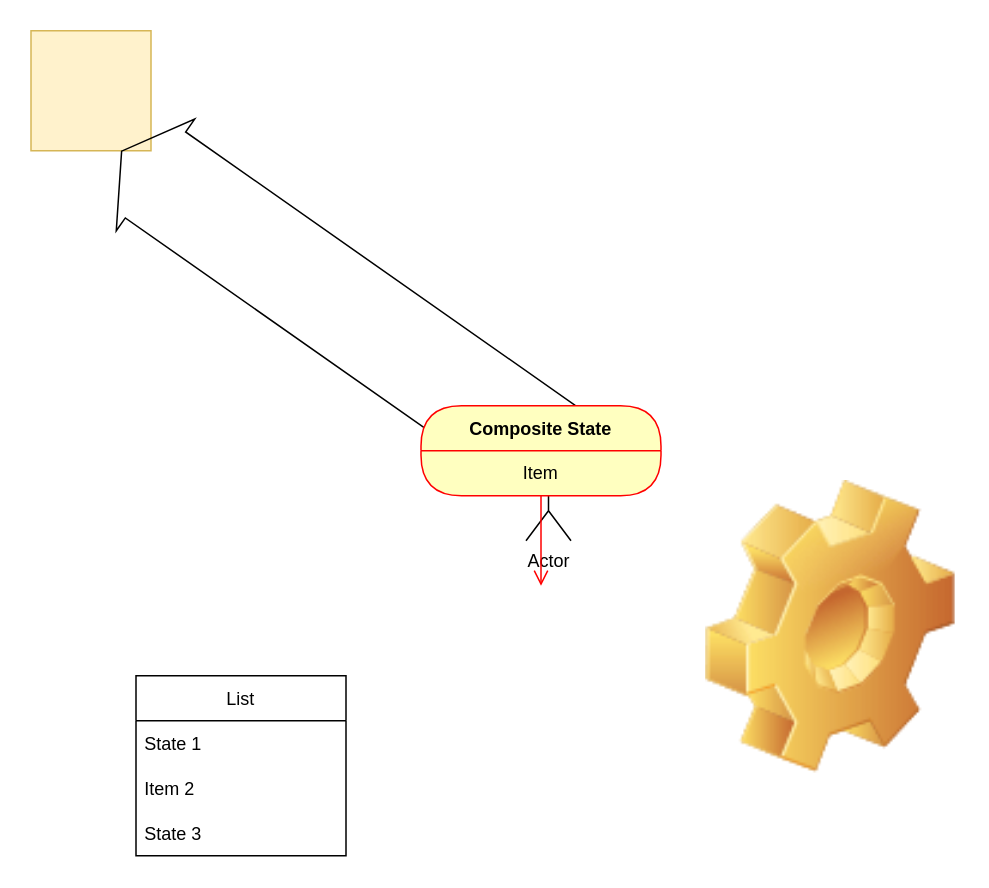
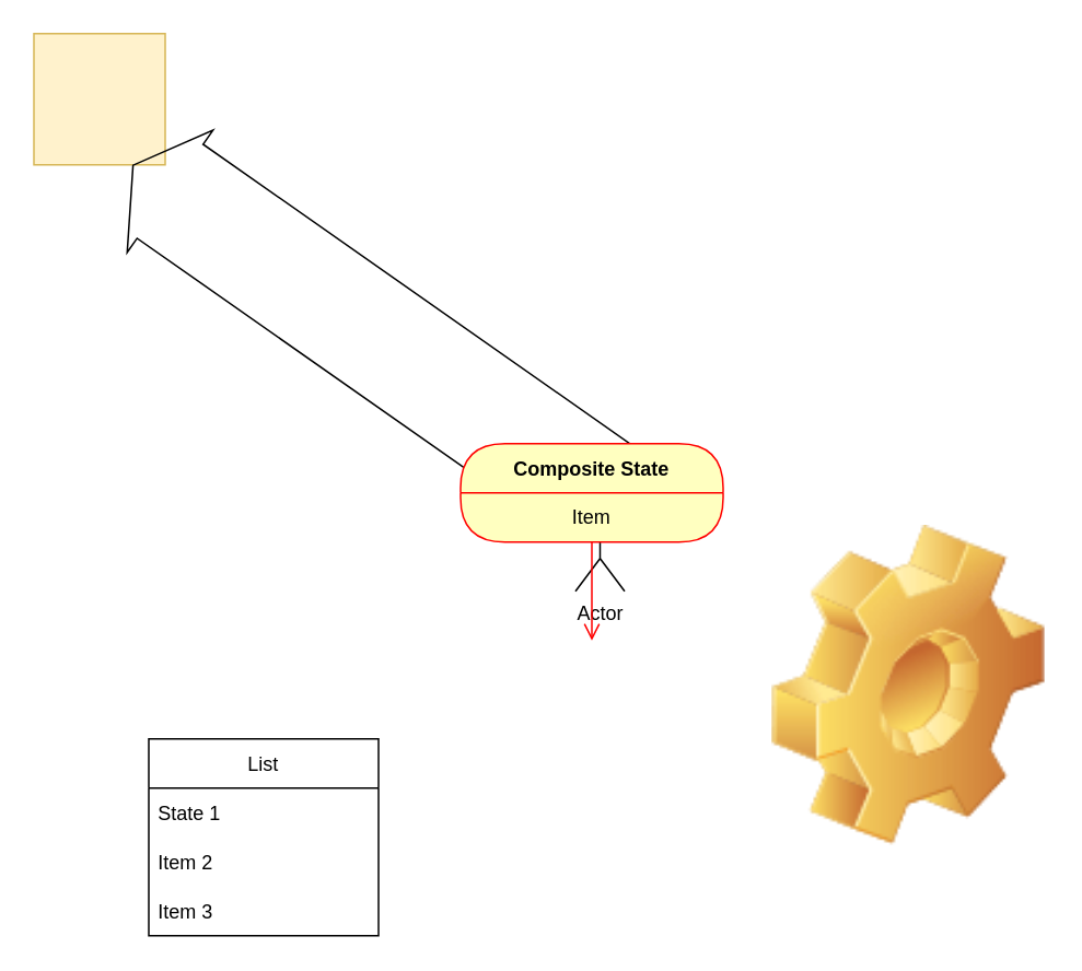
- <mxCell id="8" value="State 3" style="text;strokeColor=none;fillColor=none;align=left;verticalAlign=middle;spacingLeft=4;spacingRight=4;overflow=hidden;points=[[0,0.5],[1,0.5]];portConstraint=eastwest;rotatable=0;" vertex="1" parent="5"><mxGeometry y="90" width="140" height="30" as="geometry" /></mxCell>
+ <mxCell id="8" value="Item 3" style="text;strokeColor=none;fillColor=none;align=left;verticalAlign=middle;spacingLeft=4;spacingRight=4;overflow=hidden;points=[[0,0.5],[1,0.5]];portConstraint=eastwest;rotatable=0;" vertex="1" parent="5"><mxGeometry y="90" width="140" height="30" as="geometry" /></mxCell>
